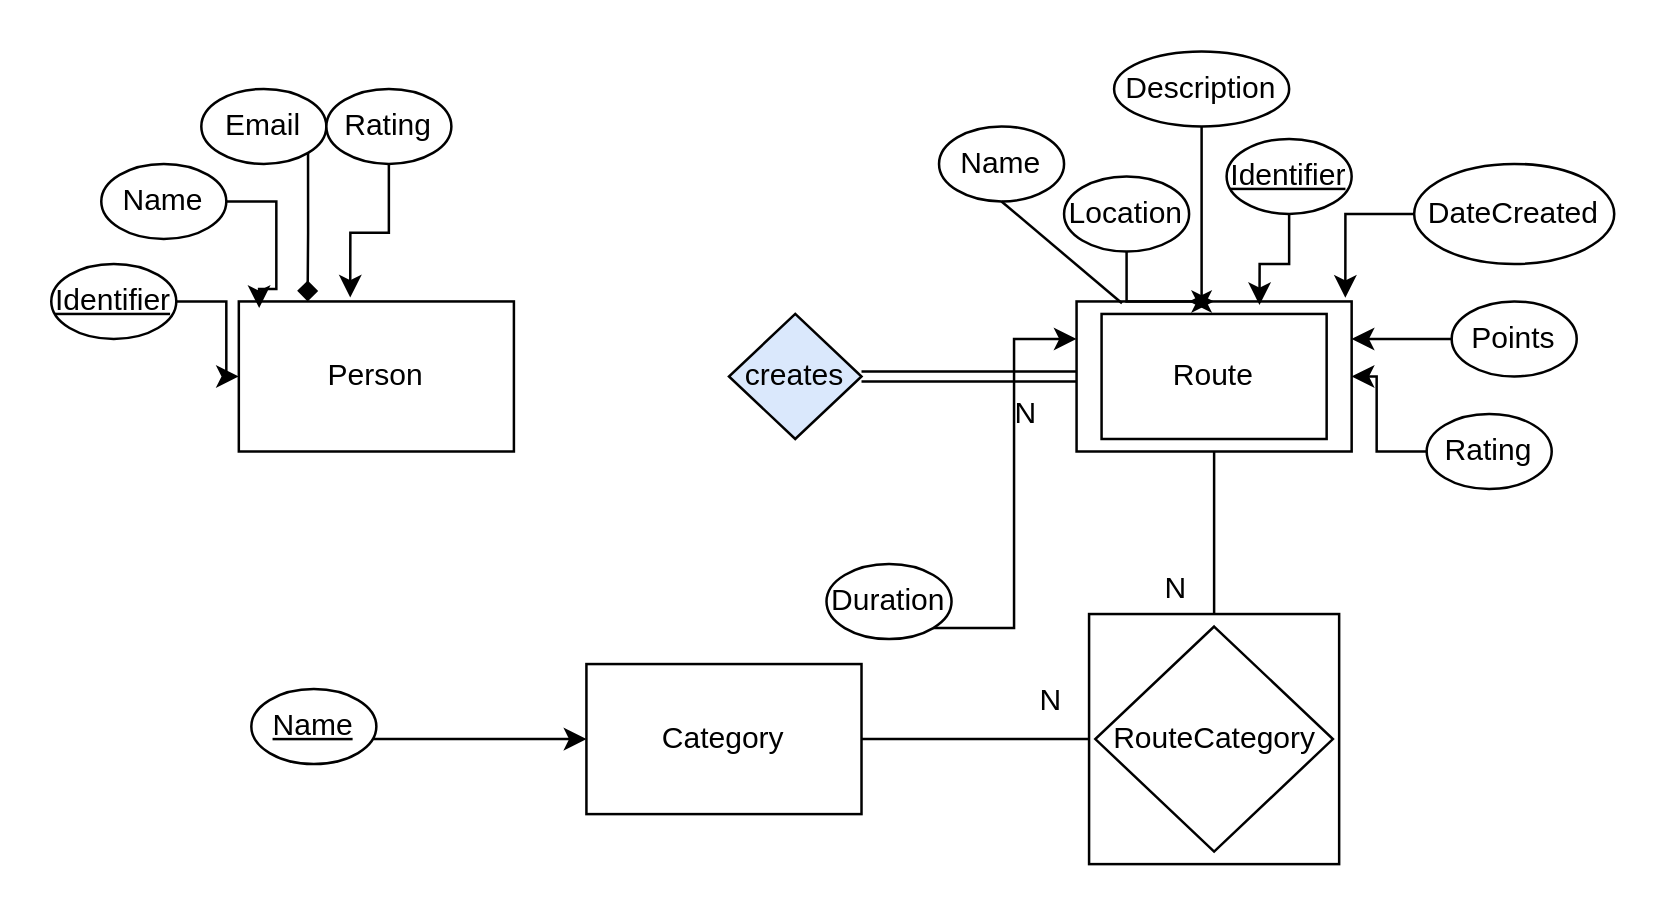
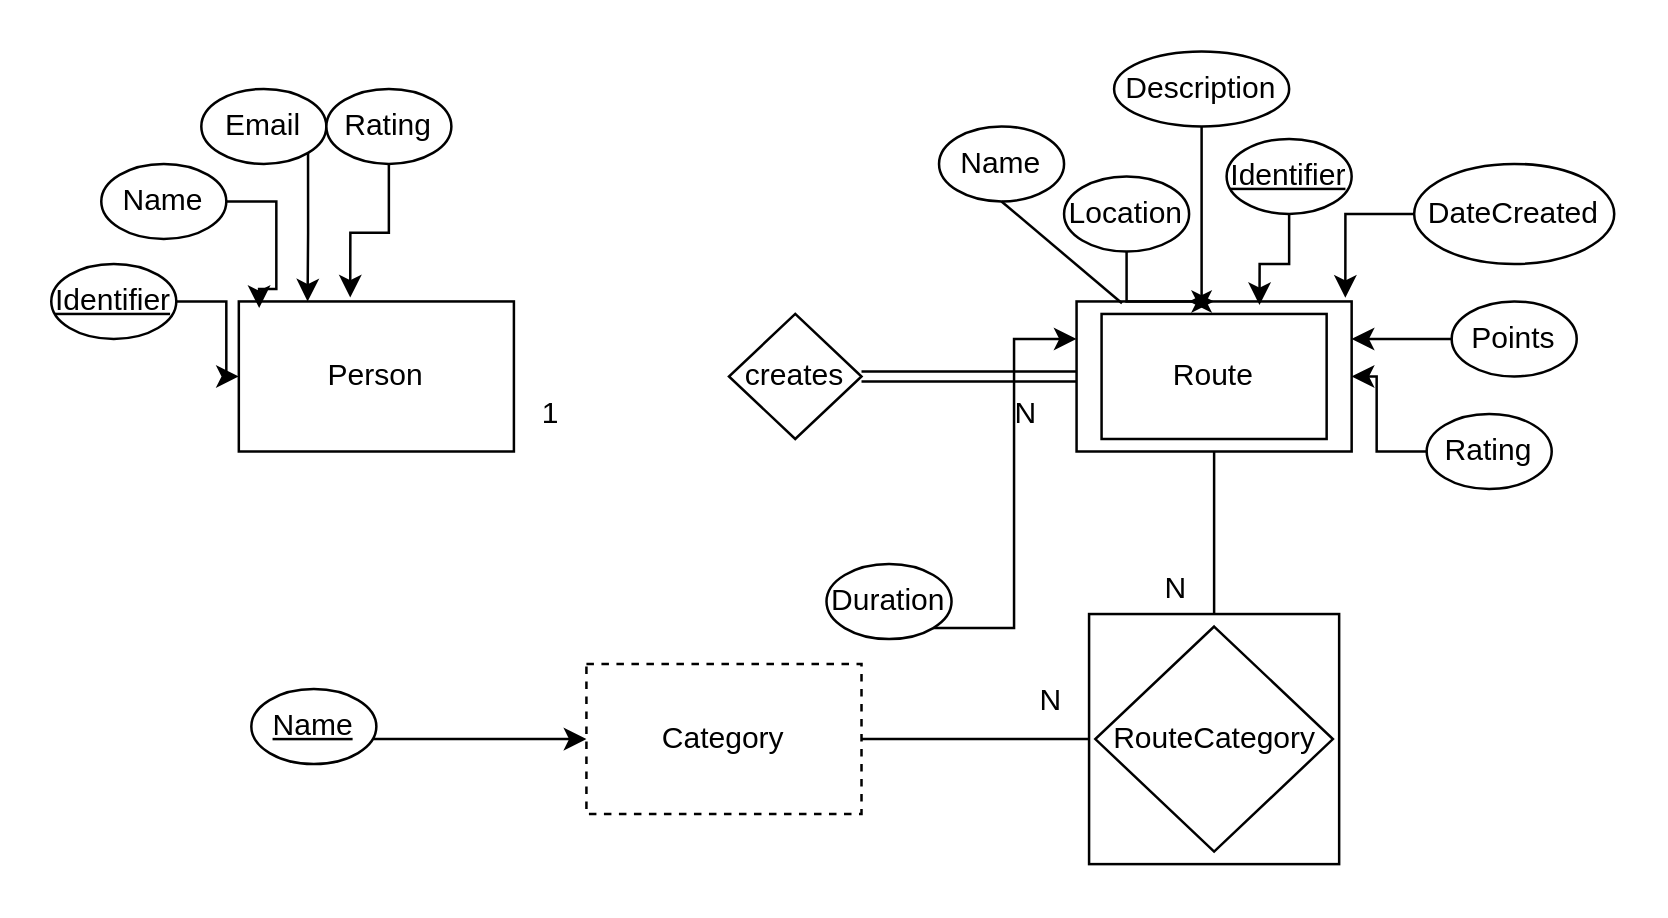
- <mxCell id="7" style="edgeStyle=orthogonalEdgeStyle;rounded=0;orthogonalLoop=1;jettySize=auto;html=1;exitX=1;exitY=1;exitDx=0;exitDy=0;entryX=0.25;entryY=0;entryDx=0;entryDy=0;endArrow=diamond;" edge="1" parent="1" source="8" target="5"><mxGeometry relative="1" as="geometry" /></mxCell>
+ <mxCell id="7" style="edgeStyle=orthogonalEdgeStyle;rounded=0;orthogonalLoop=1;jettySize=auto;html=1;exitX=1;exitY=1;exitDx=0;exitDy=0;entryX=0.25;entryY=0;entryDx=0;entryDy=0;" edge="1" parent="1" source="8" target="5"><mxGeometry relative="1" as="geometry" /></mxCell>
- <mxCell id="15" value="creates&lt;br&gt;" style="rhombus;whiteSpace=wrap;html=1;fillColor=#dae8fc;" vertex="1" parent="1"><mxGeometry x="291" y="125" width="53" height="50" as="geometry" /></mxCell>
+ <mxCell id="15" value="creates&lt;br&gt;" style="rhombus;whiteSpace=wrap;html=1;" vertex="1" parent="1"><mxGeometry x="291" y="125" width="53" height="50" as="geometry" /></mxCell>
+ <mxCell id="17" value="1" style="text;html=1;strokeColor=none;fillColor=none;align=center;verticalAlign=middle;whiteSpace=wrap;rounded=0;" vertex="1" parent="1"><mxGeometry x="210" y="155" width="20" height="20" as="geometry" /></mxCell>
- <mxCell id="6" value="Category" style="rounded=0;whiteSpace=wrap;html=1;" vertex="1" parent="1"><mxGeometry x="234" y="265" width="110" height="60" as="geometry" /></mxCell>
+ <mxCell id="6" value="Category" style="rounded=0;whiteSpace=wrap;html=1;dashed=1;" vertex="1" parent="1"><mxGeometry x="234" y="265" width="110" height="60" as="geometry" /></mxCell>
